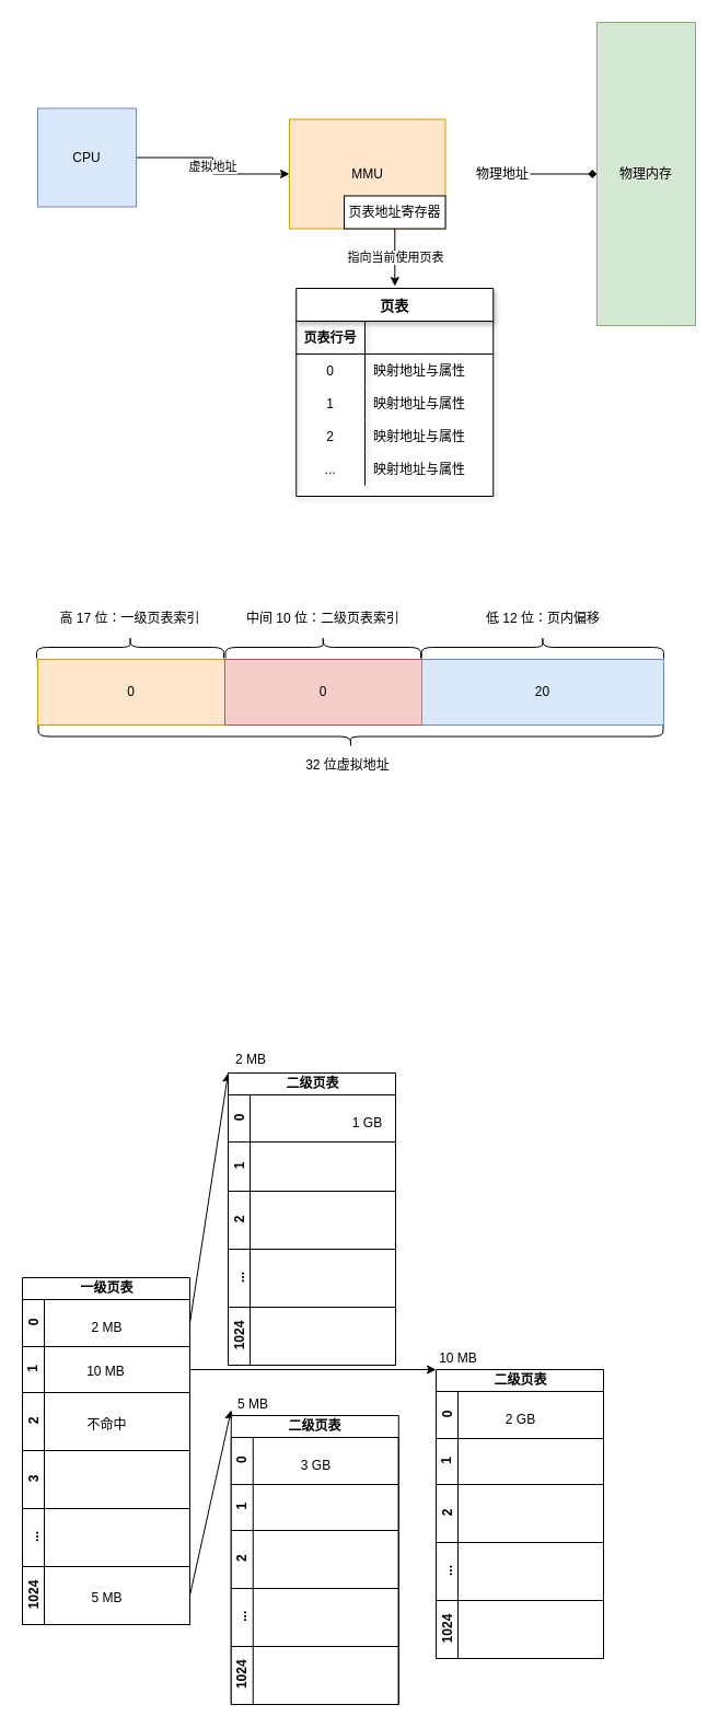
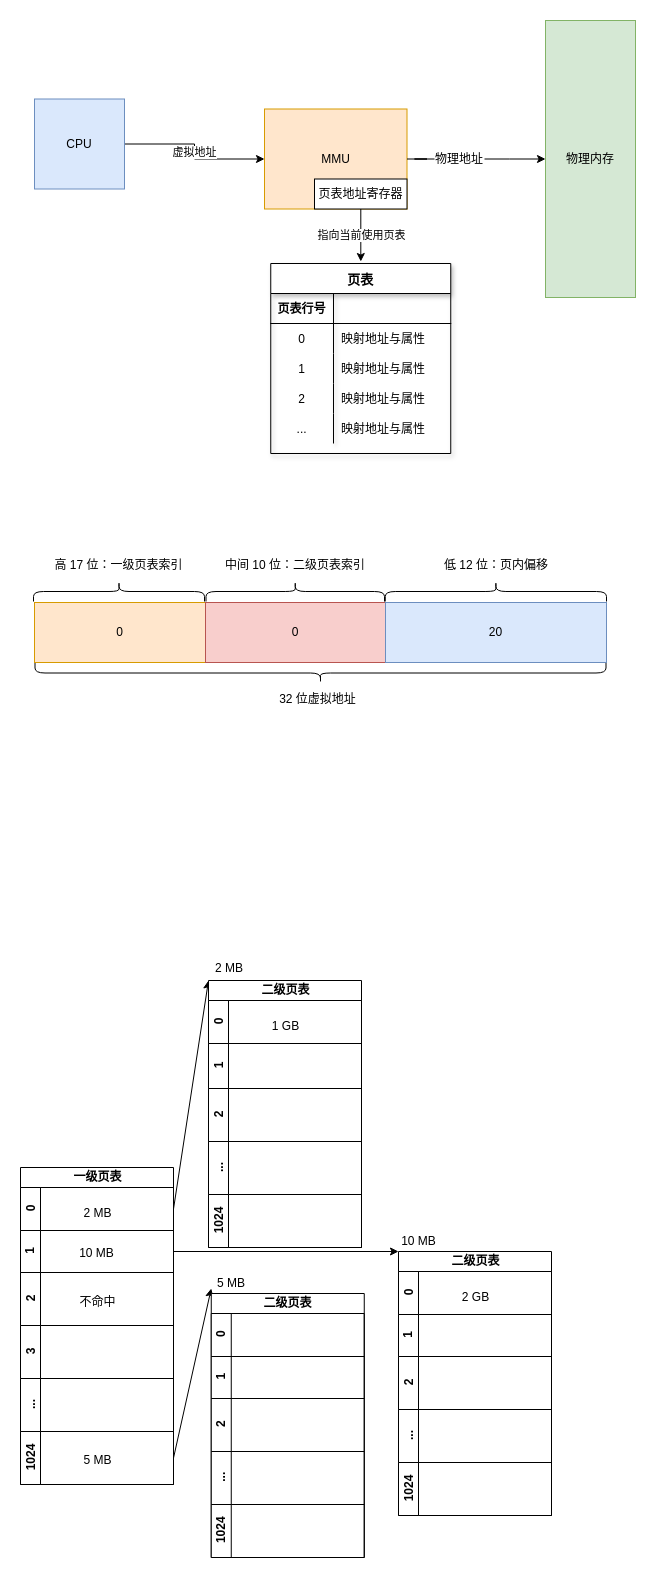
+ <mxCell id="8" value="" style="edgeStyle=orthogonalEdgeStyle;rounded=0;orthogonalLoop=1;jettySize=auto;html=1;endArrow=none;" parent="1" source="4" target="7" edge="1"><mxGeometry relative="1" as="geometry"><mxPoint x="406.5" y="158.5" as="sourcePoint" /><mxPoint x="504" y="158.5" as="targetPoint" /></mxGeometry></mxCell>
- <mxCell id="6" value="" style="edgeStyle=orthogonalEdgeStyle;rounded=0;orthogonalLoop=1;jettySize=auto;html=1;endArrow=diamond;" parent="1" source="7" target="5" edge="1"><mxGeometry relative="1" as="geometry"><Array as="points"><mxPoint x="509" y="159" /><mxPoint x="509" y="159" /></Array></mxGeometry></mxCell>
+ <mxCell id="6" value="" style="edgeStyle=orthogonalEdgeStyle;rounded=0;orthogonalLoop=1;jettySize=auto;html=1;" parent="1" source="7" target="5" edge="1"><mxGeometry relative="1" as="geometry"><Array as="points"><mxPoint x="509" y="159" /><mxPoint x="509" y="159" /></Array></mxGeometry></mxCell>
- <mxCell id="64" value="1 GB" style="text;html=1;align=center;verticalAlign=middle;resizable=0;points=[];autosize=1;" vertex="1" parent="63"><mxGeometry x="108.5" y="17" width="37" height="18" as="geometry" /></mxCell>
+ <mxCell id="64" value="1 GB" style="text;html=1;align=center;verticalAlign=middle;resizable=0;points=[];autosize=1;" vertex="1" parent="63"><mxGeometry x="58.5" y="17" width="37" height="18" as="geometry" /></mxCell>
- <mxCell id="57" value="3&amp;nbsp;GB" style="text;html=1;align=center;verticalAlign=middle;resizable=0;points=[];autosize=1;" vertex="1" parent="56"><mxGeometry x="58.5" y="17" width="37" height="18" as="geometry" /></mxCell>
